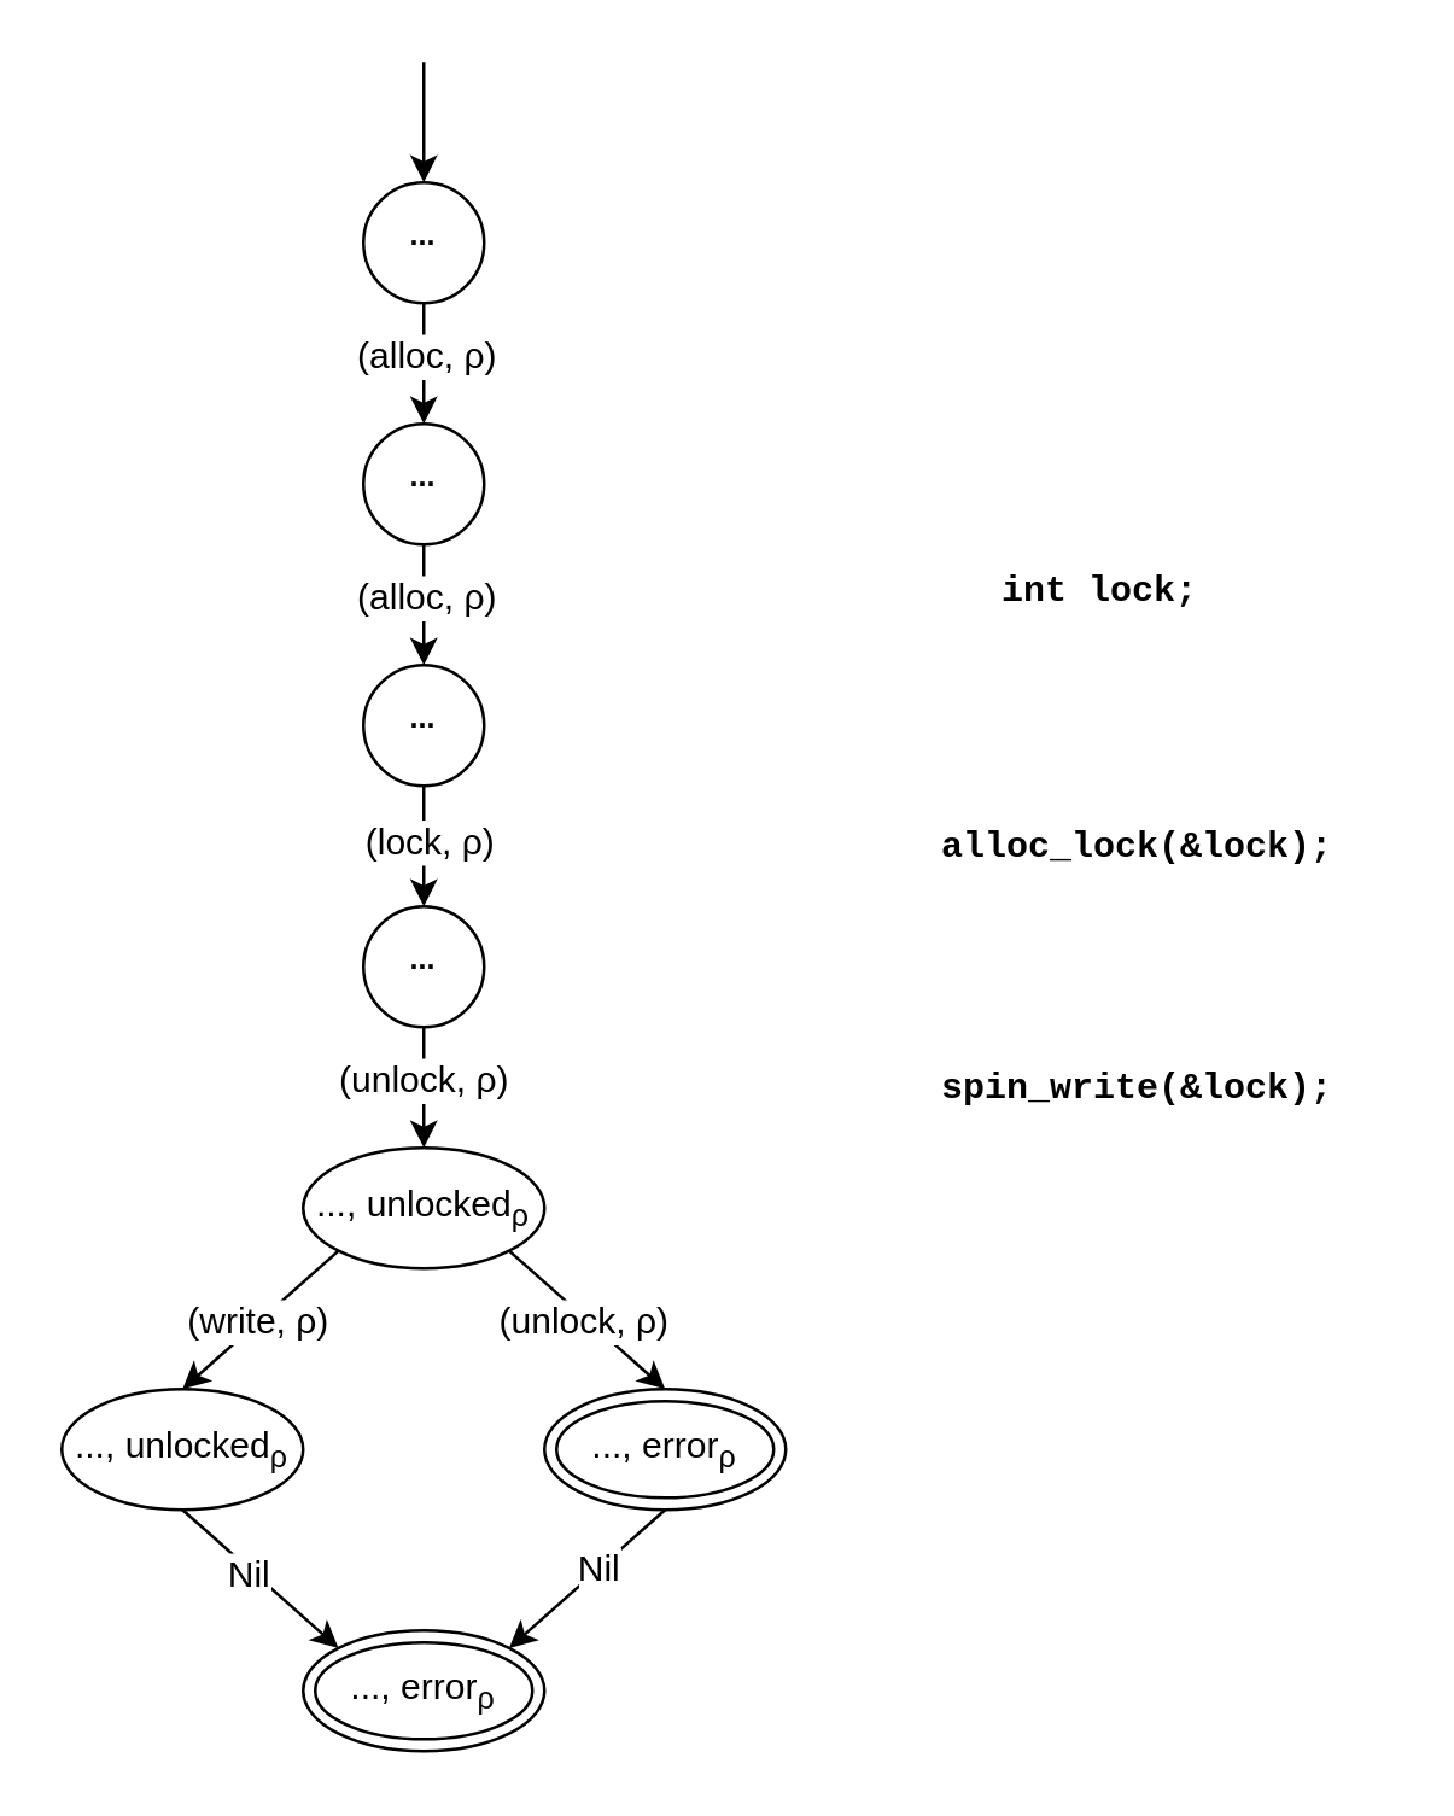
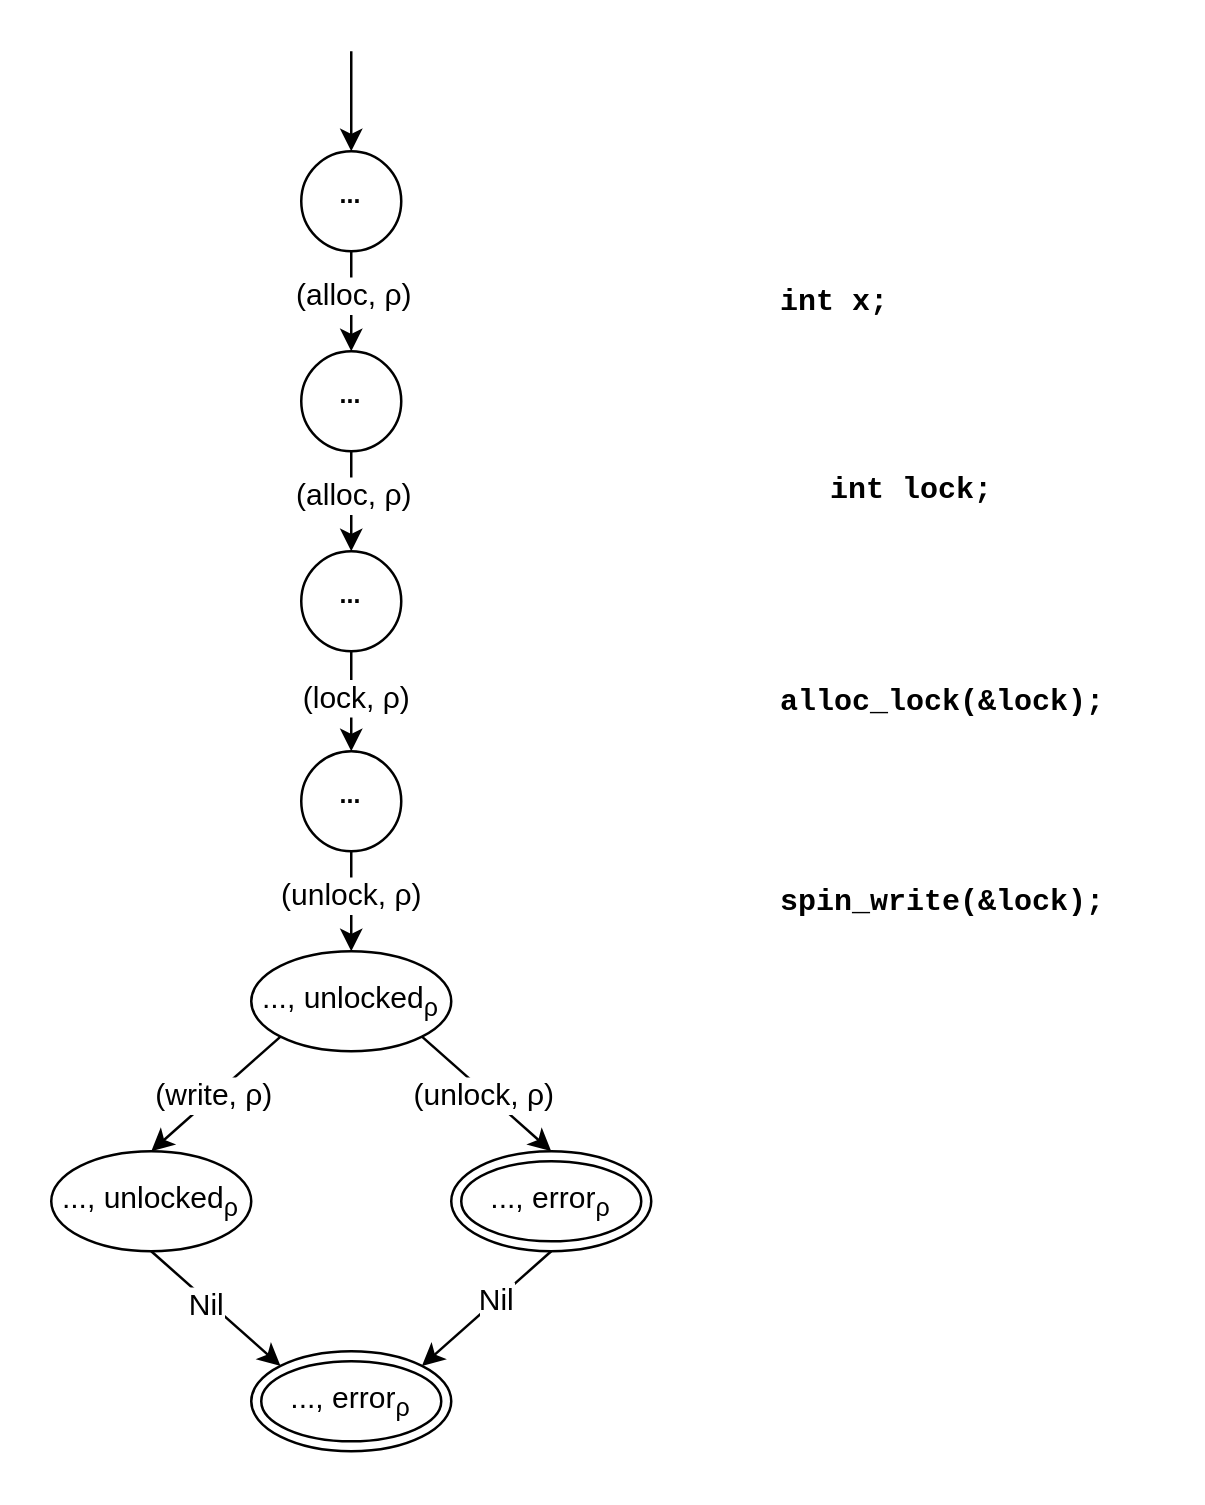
+ <mxCell id="6" value="&lt;font face=&quot;Courier New&quot;&gt;int x;&lt;/font&gt;" style="text;html=1;align=left;verticalAlign=middle;resizable=0;points=[];autosize=1;fontStyle=1" parent="2" vertex="1"><mxGeometry width="60" height="20" as="geometry" /></mxCell>
